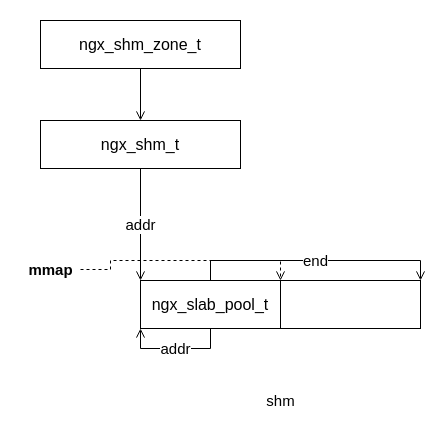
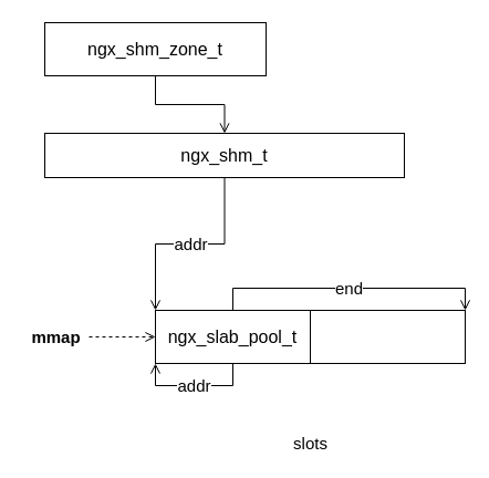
- <mxCell id="5" value="ngx_shm_t" style="rounded=0;whiteSpace=wrap;html=1;strokeWidth=1;fontSize=16;" parent="1" vertex="1"><mxGeometry x="40" y="120" width="200" height="48" as="geometry" /></mxCell>
+ <mxCell id="5" value="ngx_shm_t" style="rounded=0;whiteSpace=wrap;html=1;strokeWidth=1;fontSize=16;" parent="1" vertex="1"><mxGeometry x="40" y="120" width="325" height="40" as="geometry" /></mxCell>
- <mxCell id="8" value="mmap" style="text;html=1;align=center;verticalAlign=middle;resizable=0;points=[];autosize=1;strokeColor=none;fillColor=none;fontSize=15;fontStyle=1" parent="1" vertex="1"><mxGeometry x="20" y="259" width="60" height="20" as="geometry" /></mxCell>
+ <mxCell id="8" value="mmap" style="text;html=1;align=center;verticalAlign=middle;resizable=0;points=[];autosize=1;strokeColor=none;fillColor=none;fontSize=15;fontStyle=1" parent="1" vertex="1"><mxGeometry x="20" y="294" width="60" height="20" as="geometry" /></mxCell>
- <mxCell id="12" value="shm" style="text;html=1;align=center;verticalAlign=middle;resizable=0;points=[];autosize=1;strokeColor=none;fillColor=none;fontSize=15;" parent="1" vertex="1"><mxGeometry x="255" y="390" width="50" height="20" as="geometry" /></mxCell>
+ <mxCell id="12" value="slots" style="text;html=1;align=center;verticalAlign=middle;resizable=0;points=[];autosize=1;strokeColor=none;fillColor=none;fontSize=15;" parent="1" vertex="1"><mxGeometry x="255" y="390" width="50" height="20" as="geometry" /></mxCell>
